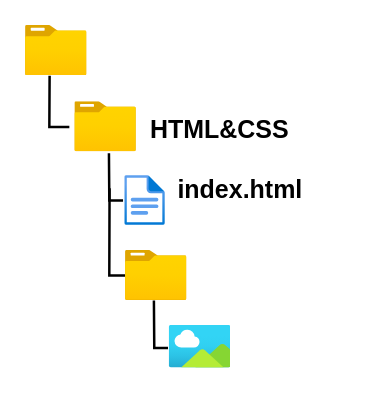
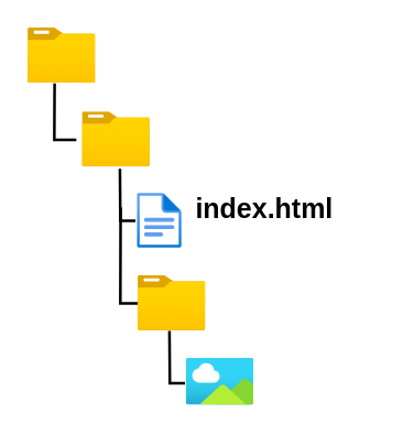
- <mxCell id="9" value="&lt;font style=&quot;font-size: 20px&quot;&gt;HTML&amp;amp;CSS&lt;/font&gt;" style="text;html=1;strokeColor=none;fillColor=none;align=left;verticalAlign=middle;whiteSpace=wrap;rounded=0;fontStyle=1" parent="7" vertex="1"><mxGeometry x="58" y="1" width="121" height="40" as="geometry" /></mxCell>
